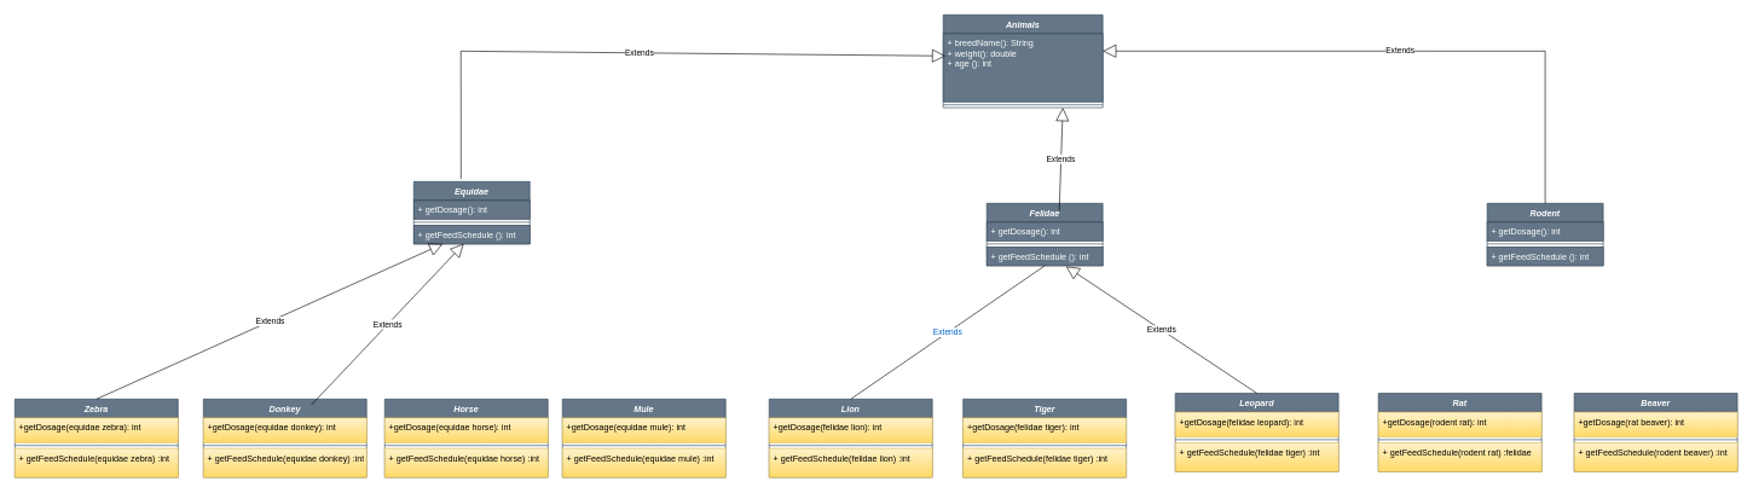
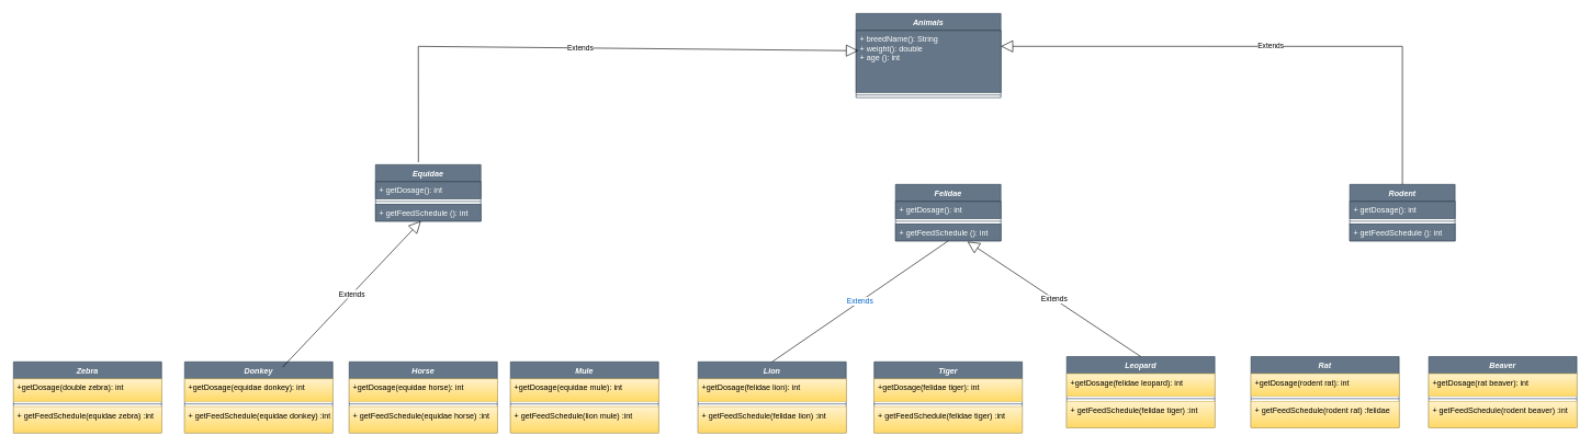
- <mxCell id="45" value="Extends" style="endArrow=block;endSize=16;endFill=0;html=1;rounded=0;entryX=0.75;entryY=1;entryDx=0;entryDy=0;exitX=0.625;exitY=0.116;exitDx=0;exitDy=0;exitPerimeter=0;" edge="1" parent="1" source="25" target="2"><mxGeometry width="160" relative="1" as="geometry"><mxPoint x="1200" y="340" as="sourcePoint" /><mxPoint x="1360" y="340" as="targetPoint" /></mxGeometry></mxCell>
- <mxCell id="42" value="Extends" style="endArrow=block;endSize=16;endFill=0;html=1;rounded=0;exitX=0.5;exitY=0;exitDx=0;exitDy=0;entryX=0.25;entryY=1;entryDx=0;entryDy=0;" edge="1" parent="1" source="21" target="5"><mxGeometry width="160" relative="1" as="geometry"><mxPoint x="780" y="540" as="sourcePoint" /><mxPoint x="960" y="340" as="targetPoint" /></mxGeometry></mxCell>
- <mxCell id="22" value="+getDosage(equidae zebra): int" style="text;strokeColor=#d6b656;fillColor=#fff2cc;align=left;verticalAlign=top;spacingLeft=4;spacingRight=4;overflow=hidden;rotatable=0;points=[[0,0.5],[1,0.5]];portConstraint=eastwest;gradientColor=#ffd966;" parent="21" vertex="1"><mxGeometry y="26" width="225" height="34" as="geometry" /></mxCell>
+ <mxCell id="22" value="+getDosage(double zebra): int" style="text;strokeColor=#d6b656;fillColor=#fff2cc;align=left;verticalAlign=top;spacingLeft=4;spacingRight=4;overflow=hidden;rotatable=0;points=[[0,0.5],[1,0.5]];portConstraint=eastwest;gradientColor=#ffd966;" parent="21" vertex="1"><mxGeometry y="26" width="225" height="34" as="geometry" /></mxCell>
- <mxCell id="20" value="+ getFeedSchedule(equidae mule) :int" style="text;strokeColor=#d6b656;fillColor=#fff2cc;align=left;verticalAlign=top;spacingLeft=4;spacingRight=4;overflow=hidden;rotatable=0;points=[[0,0.5],[1,0.5]];portConstraint=eastwest;gradientColor=#ffd966;" parent="17" vertex="1"><mxGeometry y="68" width="225" height="40" as="geometry" /></mxCell>
+ <mxCell id="20" value="+ getFeedSchedule(lion mule) :int" style="text;strokeColor=#d6b656;fillColor=#fff2cc;align=left;verticalAlign=top;spacingLeft=4;spacingRight=4;overflow=hidden;rotatable=0;points=[[0,0.5],[1,0.5]];portConstraint=eastwest;gradientColor=#ffd966;" parent="17" vertex="1"><mxGeometry y="68" width="225" height="40" as="geometry" /></mxCell>
